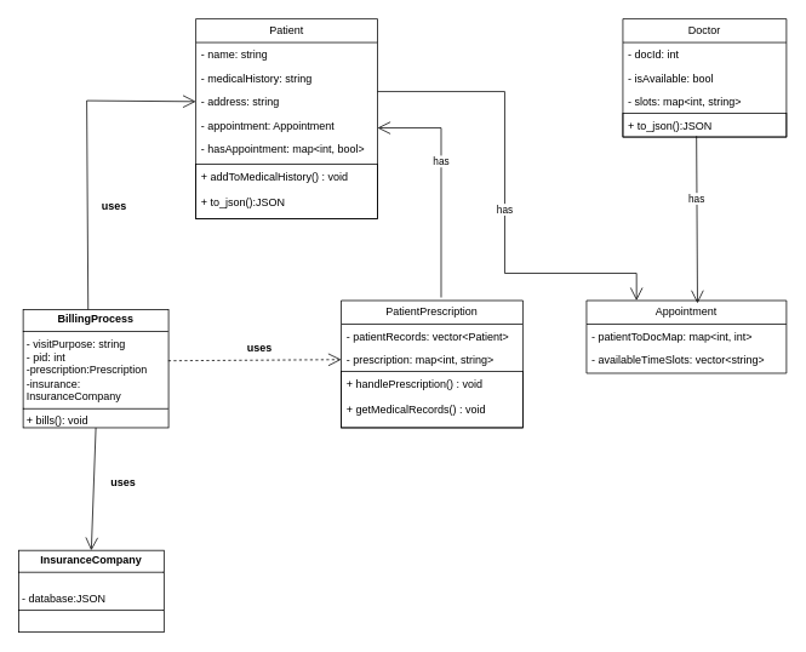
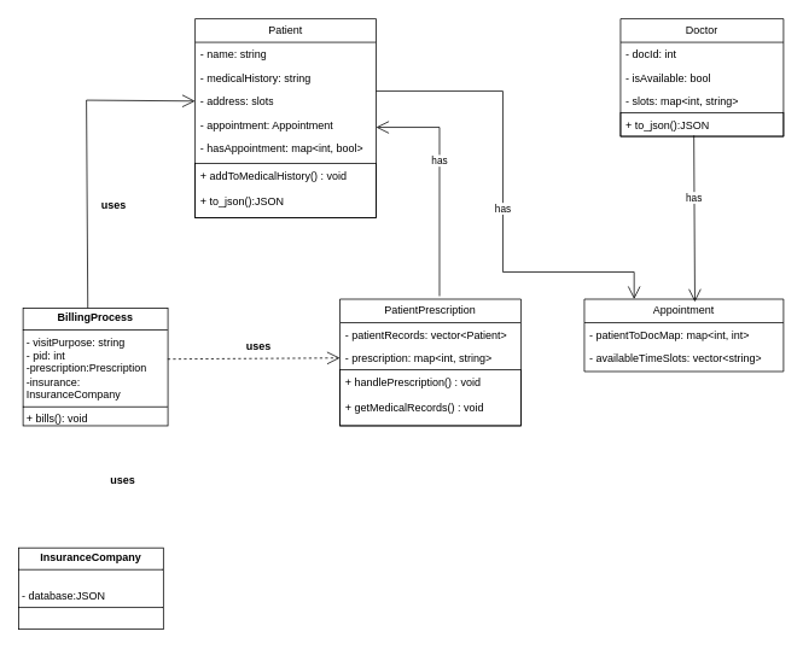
- <mxCell id="5" value="- address: string" style="text;strokeColor=none;fillColor=none;align=left;verticalAlign=top;spacingLeft=4;spacingRight=4;overflow=hidden;rotatable=0;points=[[0,0.5],[1,0.5]];portConstraint=eastwest;whiteSpace=wrap;html=1;" parent="2" vertex="1"><mxGeometry y="78" width="200" height="26" as="geometry" /></mxCell>
+ <mxCell id="5" value="- address: slots" style="text;strokeColor=none;fillColor=none;align=left;verticalAlign=top;spacingLeft=4;spacingRight=4;overflow=hidden;rotatable=0;points=[[0,0.5],[1,0.5]];portConstraint=eastwest;whiteSpace=wrap;html=1;" parent="2" vertex="1"><mxGeometry y="78" width="200" height="26" as="geometry" /></mxCell>
- <mxCell id="29" value="" style="endArrow=open;endFill=1;endSize=12;html=1;rounded=0;exitX=0.5;exitY=1;exitDx=0;exitDy=0;entryX=0.5;entryY=0;entryDx=0;entryDy=0;" edge="1" parent="1" source="27" target="28"><mxGeometry width="160" relative="1" as="geometry"><mxPoint x="245" y="500" as="sourcePoint" /><mxPoint x="405" y="500" as="targetPoint" /></mxGeometry></mxCell>
